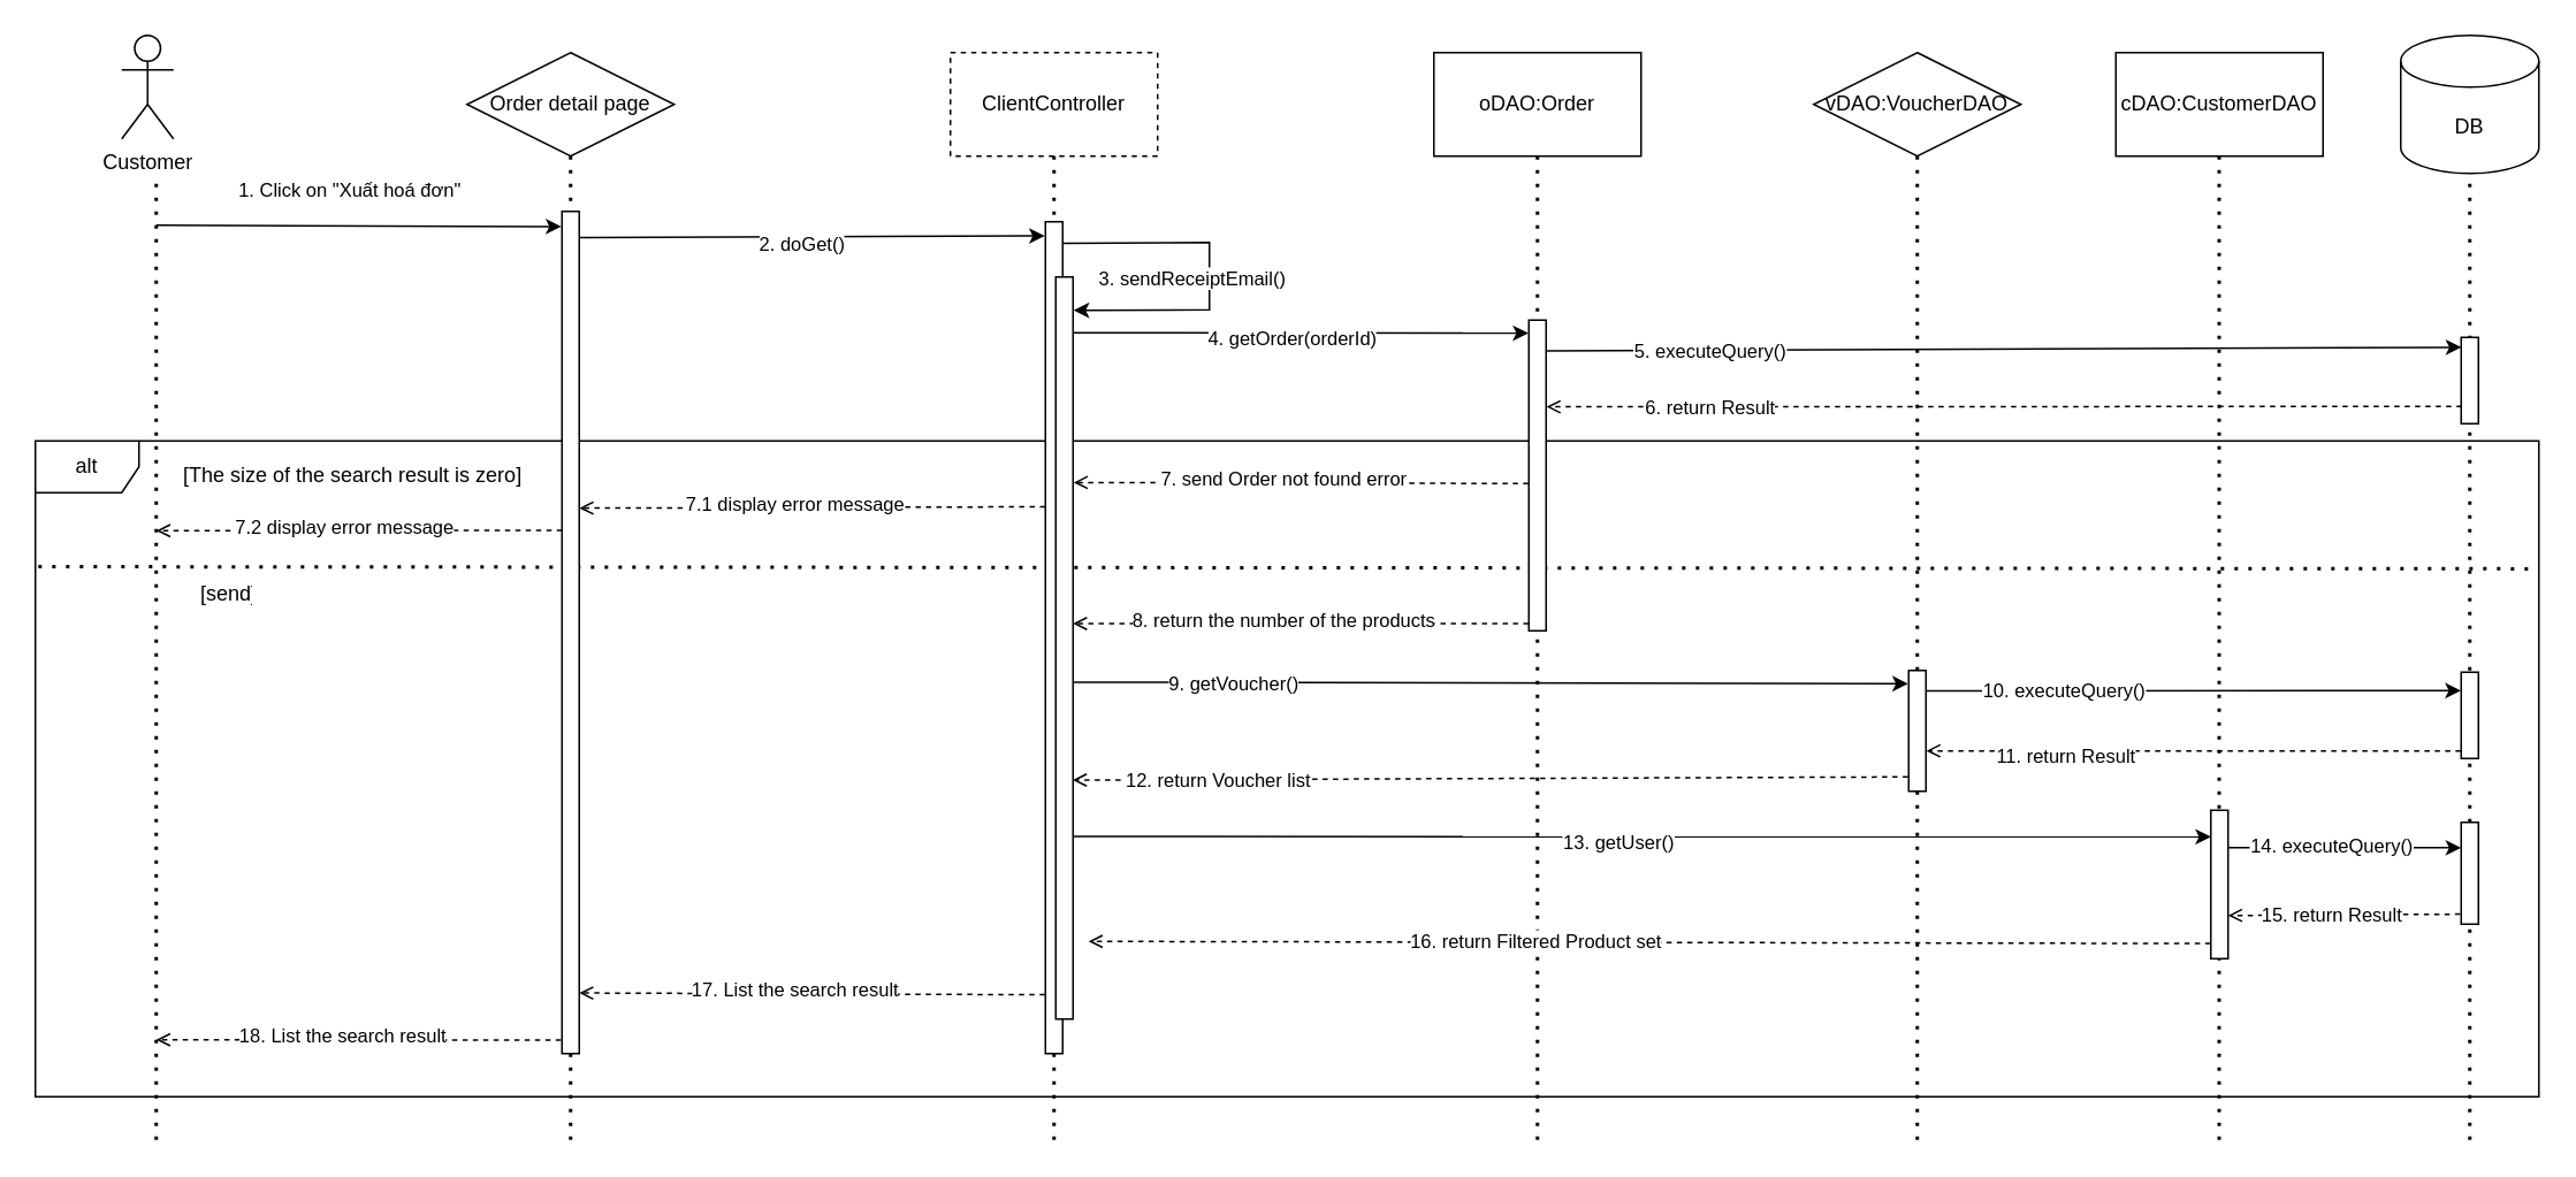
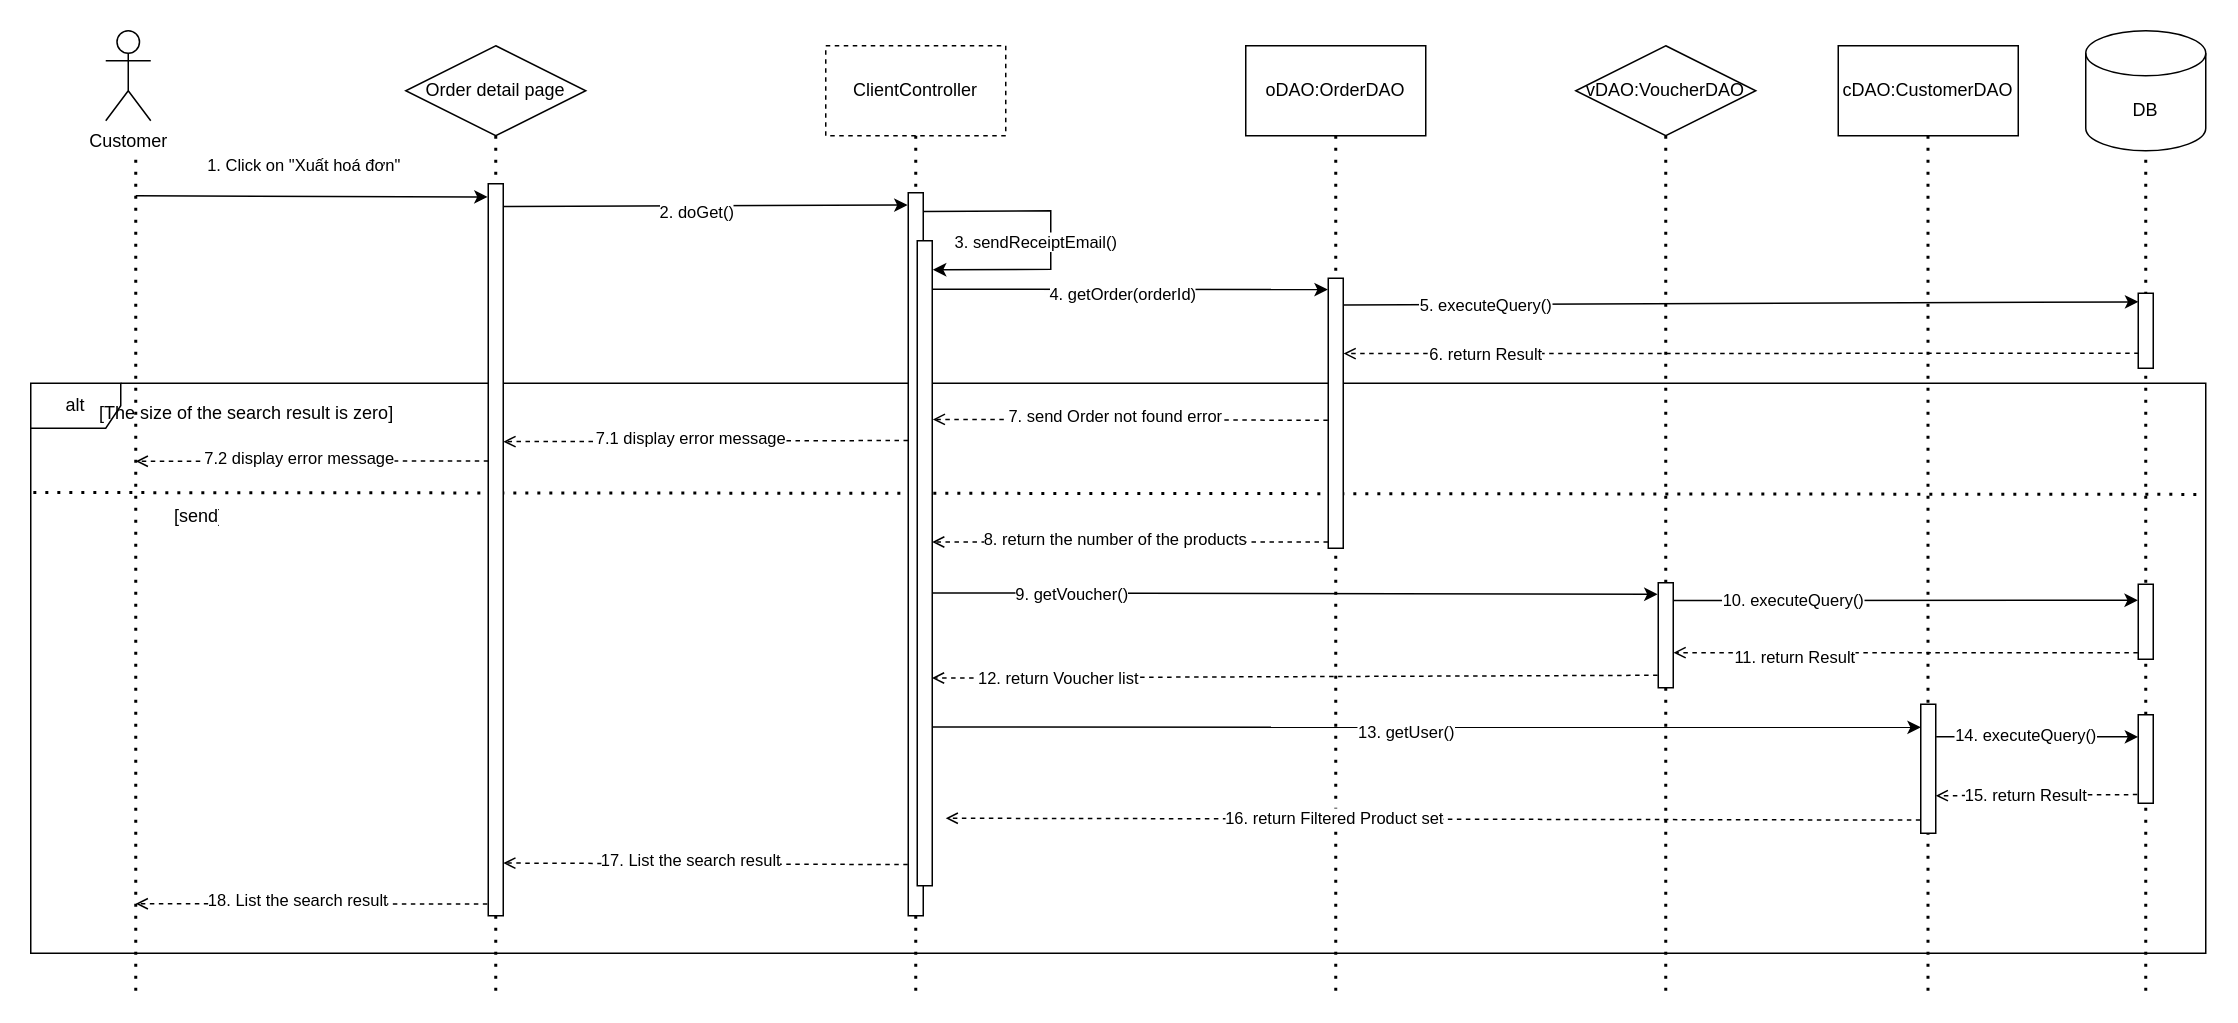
- <mxCell id="9" value="oDAO:Order" style="rounded=0;whiteSpace=wrap;html=1;" parent="1" vertex="1"><mxGeometry x="830" y="30" width="120" height="60" as="geometry" /></mxCell>
+ <mxCell id="9" value="oDAO:OrderDAO" style="rounded=0;whiteSpace=wrap;html=1;" parent="1" vertex="1"><mxGeometry x="830" y="30" width="120" height="60" as="geometry" /></mxCell>
- <mxCell id="30" value="[The size of the search result is zero]" style="text;strokeColor=none;fillColor=none;align=left;verticalAlign=middle;spacingLeft=4;spacingRight=4;overflow=hidden;points=[[0,0.5],[1,0.5]];portConstraint=eastwest;rotatable=0;whiteSpace=wrap;html=1;" parent="1" vertex="1"><mxGeometry x="100" y="260" width="210" height="30" as="geometry" /></mxCell>
+ <mxCell id="30" value="[The size of the search result is zero]" style="text;strokeColor=none;fillColor=none;align=left;verticalAlign=middle;spacingLeft=4;spacingRight=4;overflow=hidden;points=[[0,0.5],[1,0.5]];portConstraint=eastwest;rotatable=0;whiteSpace=wrap;html=1;" parent="1" vertex="1"><mxGeometry x="60" y="260" width="210" height="30" as="geometry" /></mxCell>
